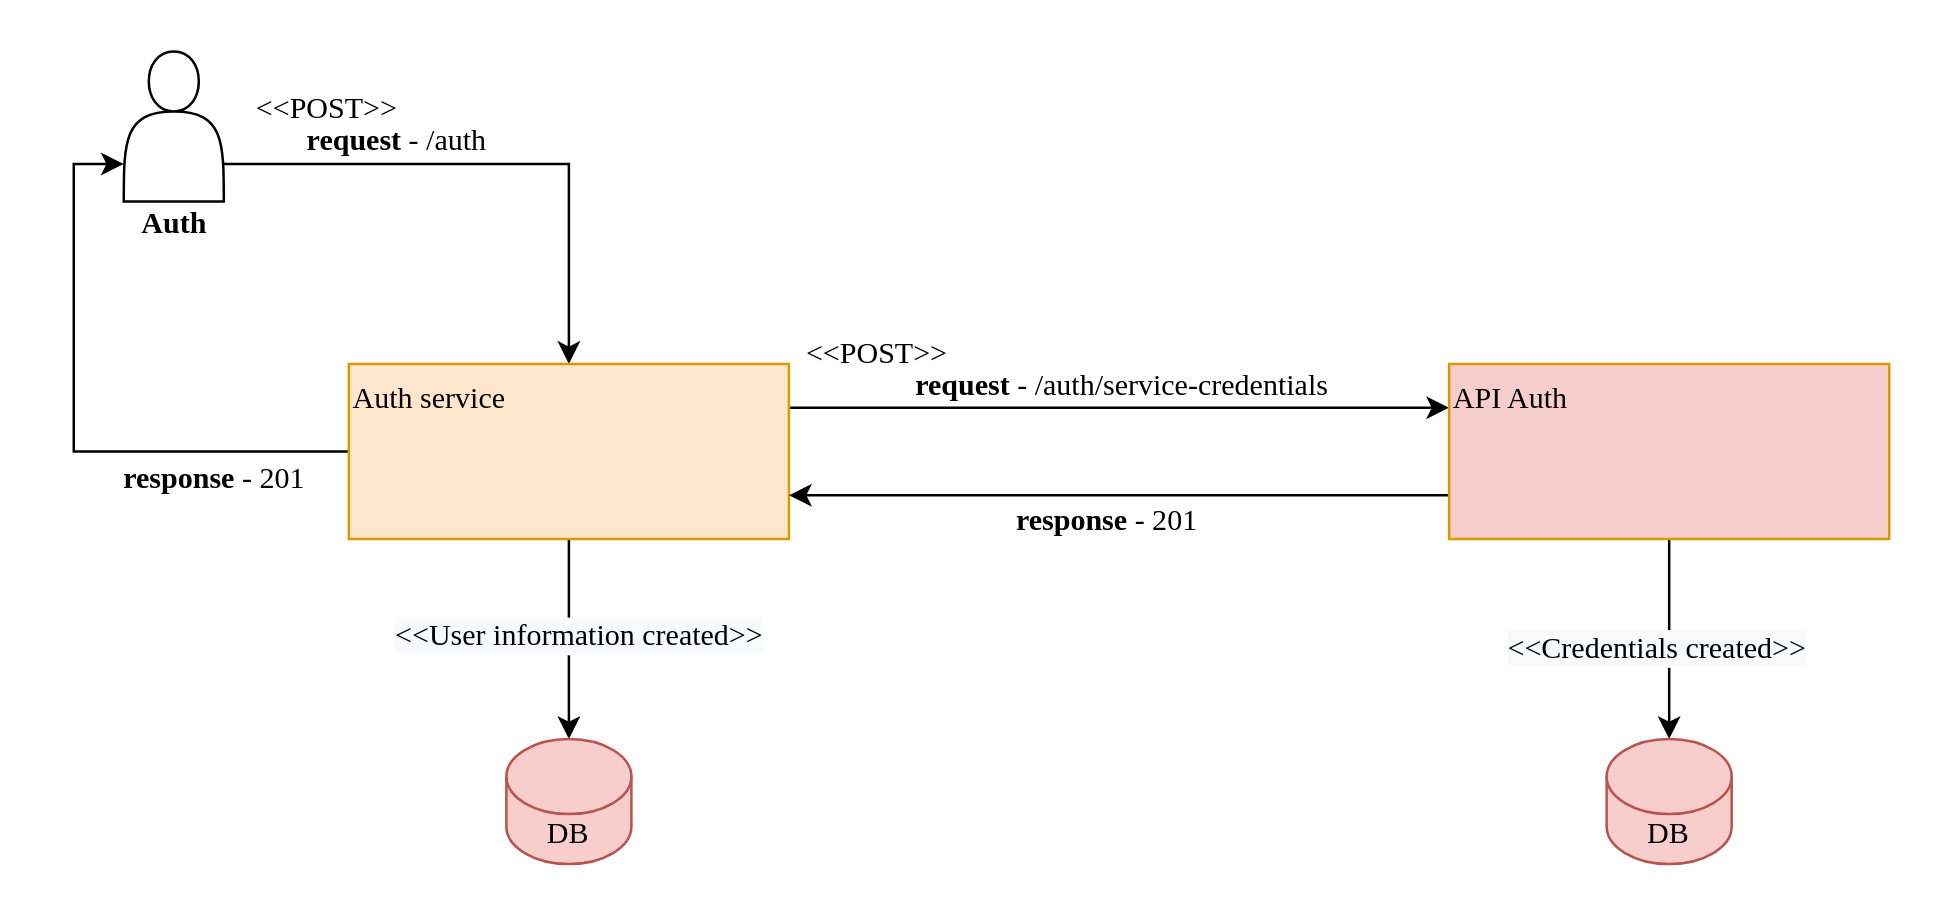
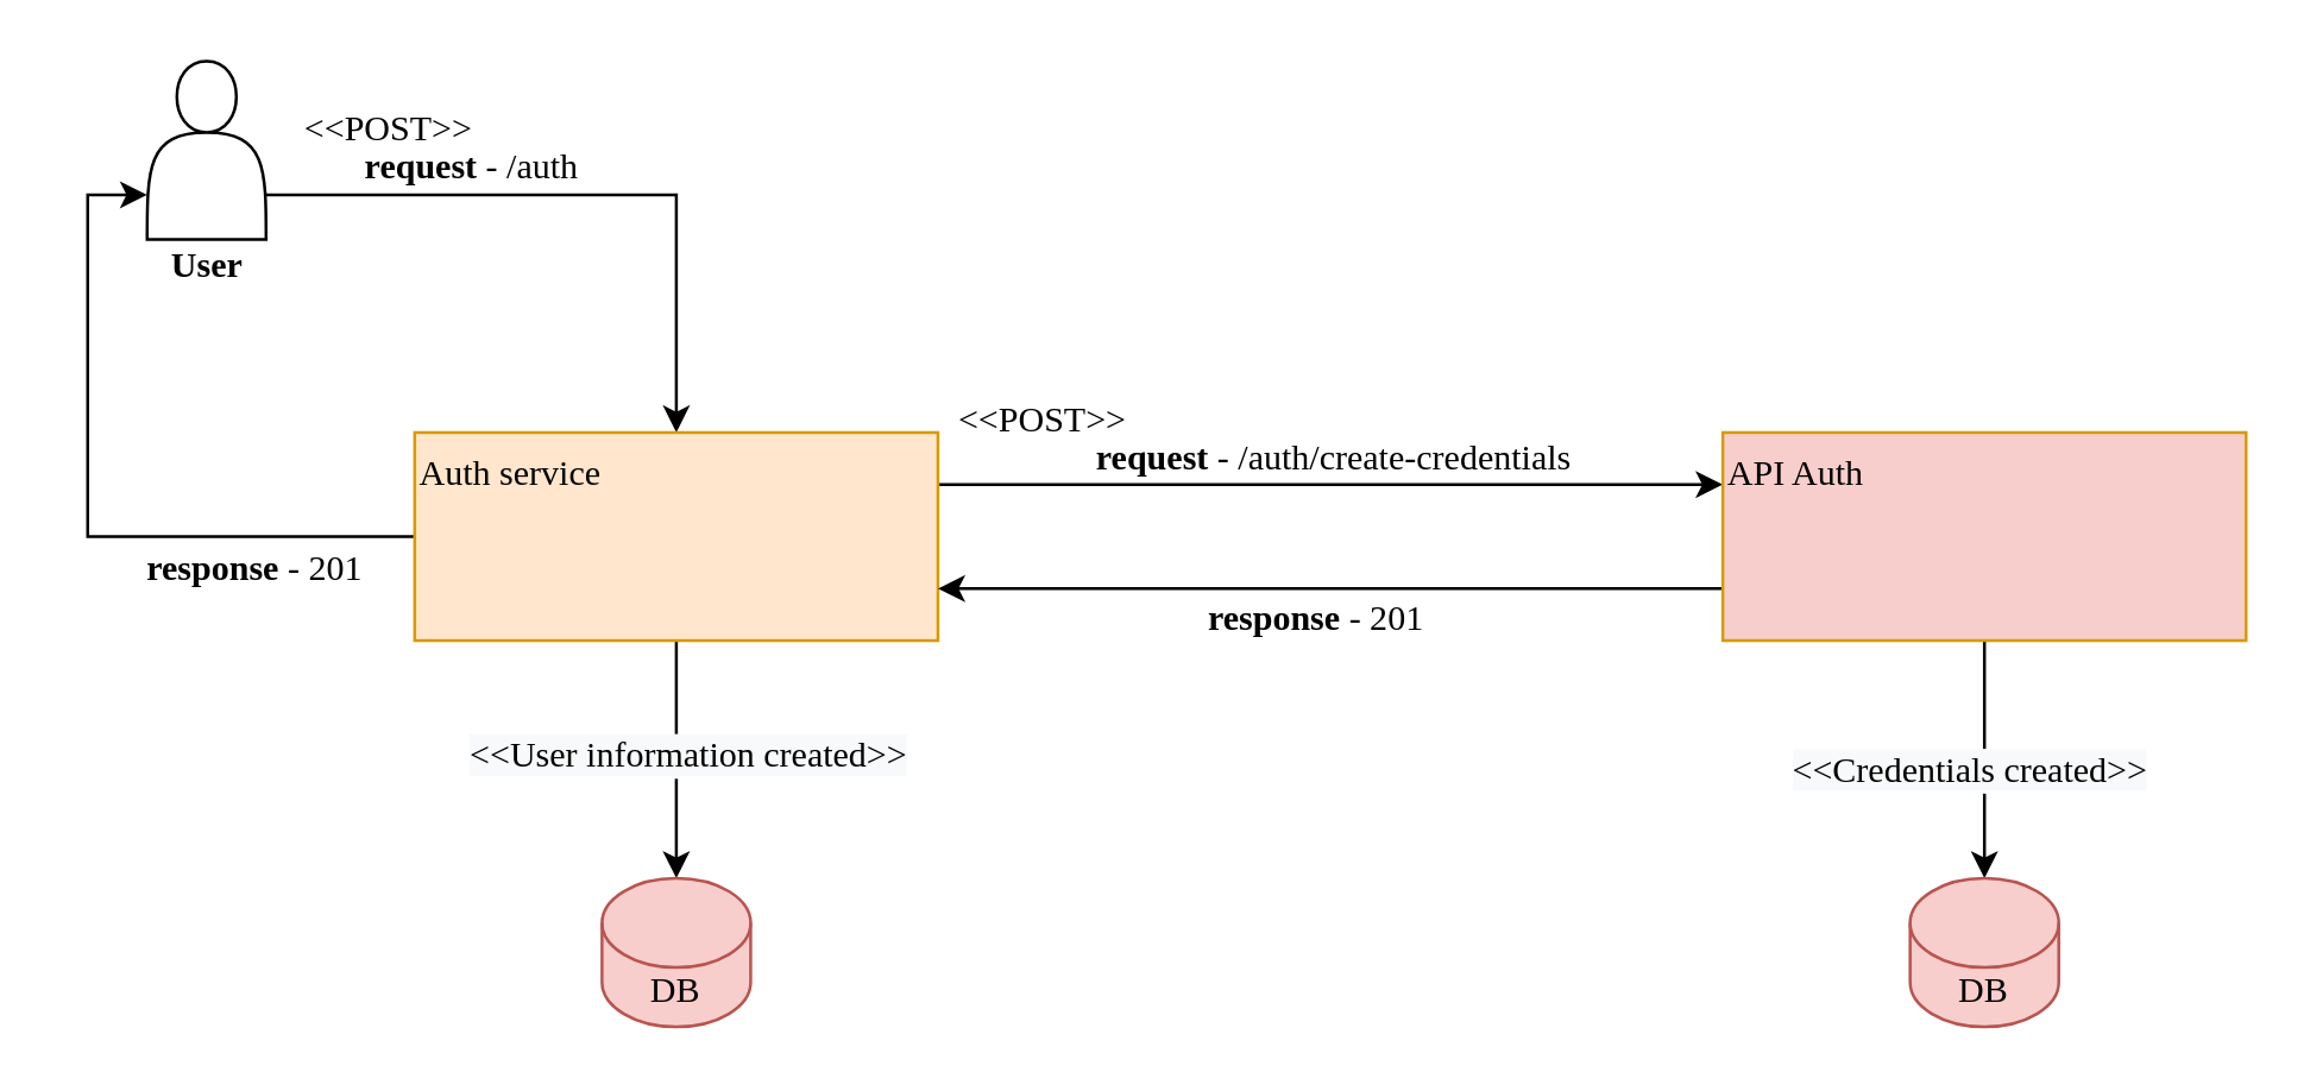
- <mxCell id="4" value="&lt;font face=&quot;Lucida Console&quot;&gt;&lt;b&gt;Auth&lt;/b&gt;&lt;/font&gt;" style="text;html=1;align=center;verticalAlign=middle;resizable=0;points=[];autosize=1;strokeColor=none;fillColor=none;" vertex="1" parent="1"><mxGeometry x="44" y="74" width="50" height="30" as="geometry" /></mxCell>
+ <mxCell id="4" value="&lt;font face=&quot;Lucida Console&quot;&gt;&lt;b&gt;User&lt;/b&gt;&lt;/font&gt;" style="text;html=1;align=center;verticalAlign=middle;resizable=0;points=[];autosize=1;strokeColor=none;fillColor=none;" vertex="1" parent="1"><mxGeometry x="44" y="74" width="50" height="30" as="geometry" /></mxCell>
- <mxCell id="17" value="&lt;b&gt;request &lt;/b&gt;- /auth/service-credentials" style="text;html=1;align=center;verticalAlign=middle;resizable=0;points=[];autosize=1;strokeColor=none;fillColor=none;fontFamily=Lucida Console;" vertex="1" parent="1"><mxGeometry x="313" y="139" width="270" height="30" as="geometry" /></mxCell>
+ <mxCell id="17" value="&lt;b&gt;request &lt;/b&gt;- /auth/create-credentials" style="text;html=1;align=center;verticalAlign=middle;resizable=0;points=[];autosize=1;strokeColor=none;fillColor=none;fontFamily=Lucida Console;" vertex="1" parent="1"><mxGeometry x="313" y="139" width="270" height="30" as="geometry" /></mxCell>
